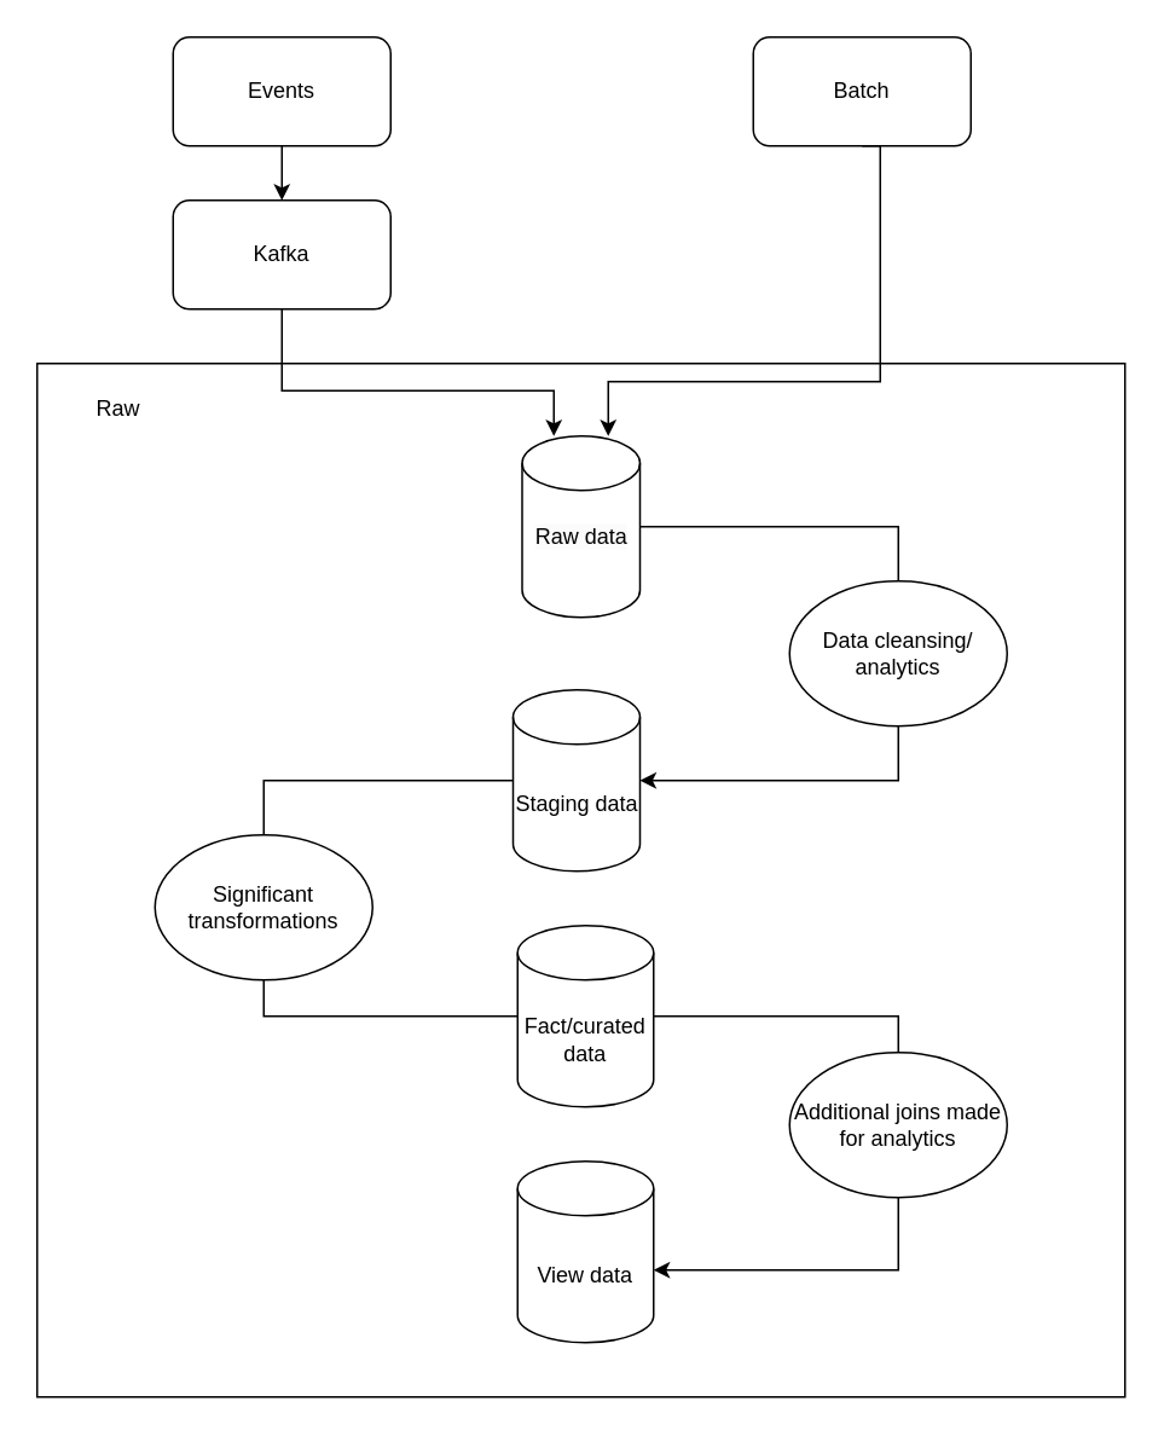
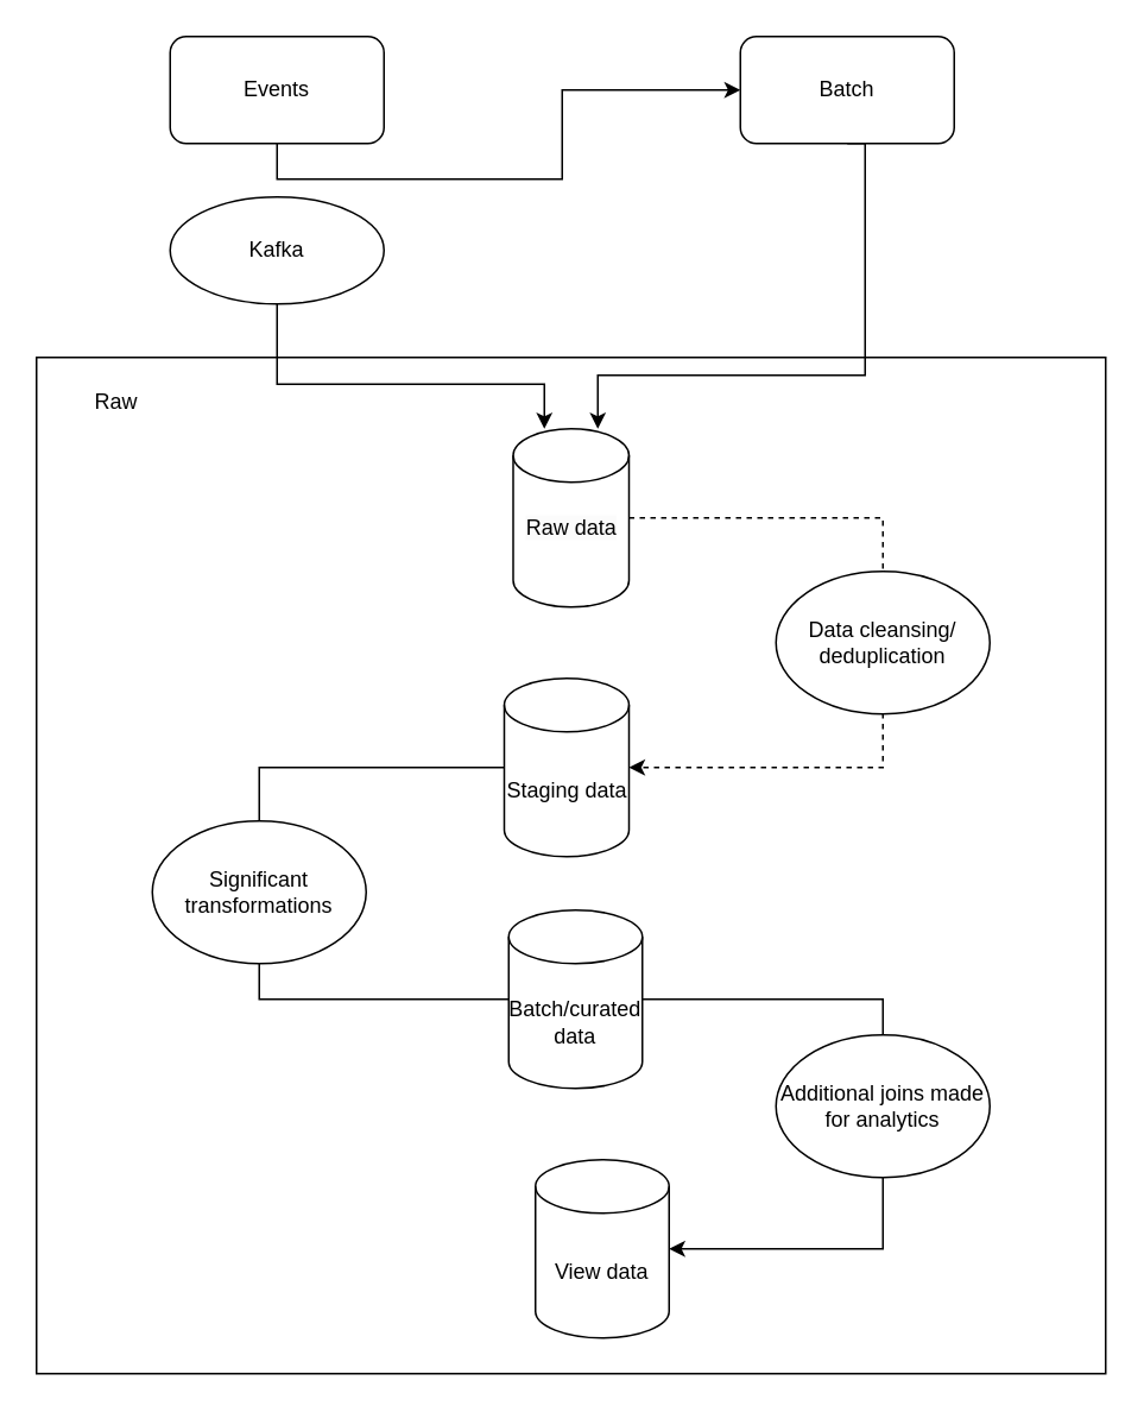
- <mxCell id="3" style="edgeStyle=orthogonalEdgeStyle;rounded=0;orthogonalLoop=1;jettySize=auto;html=1;exitX=0.5;exitY=1;exitDx=0;exitDy=0;" edge="1" parent="1" source="4" target="6"><mxGeometry relative="1" as="geometry" /></mxCell>
+ <mxCell id="3" style="edgeStyle=orthogonalEdgeStyle;rounded=0;orthogonalLoop=1;jettySize=auto;html=1;exitX=0.5;exitY=1;exitDx=0;exitDy=0;" edge="1" parent="1" source="4" target="7"><mxGeometry relative="1" as="geometry" /></mxCell>
- <mxCell id="6" value="Kafka" style="rounded=1;whiteSpace=wrap;html=1;" vertex="1" parent="1"><mxGeometry x="95" y="110" width="120" height="60" as="geometry" /></mxCell>
+ <mxCell id="6" value="Kafka" style="ellipse;whiteSpace=wrap;html=1;" vertex="1" parent="1"><mxGeometry x="95" y="110" width="120" height="60" as="geometry" /></mxCell>
- <mxCell id="14" style="edgeStyle=orthogonalEdgeStyle;rounded=0;orthogonalLoop=1;jettySize=auto;html=1;exitX=1;exitY=0.5;exitDx=0;exitDy=0;exitPerimeter=0;entryX=1;entryY=0.5;entryDx=0;entryDy=0;entryPerimeter=0;" edge="1" parent="1" source="9" target="11"><mxGeometry relative="1" as="geometry"><Array as="points"><mxPoint x="495" y="290" /><mxPoint x="495" y="430" /></Array></mxGeometry></mxCell>
+ <mxCell id="14" style="edgeStyle=orthogonalEdgeStyle;rounded=0;orthogonalLoop=1;jettySize=auto;html=1;exitX=1;exitY=0.5;exitDx=0;exitDy=0;exitPerimeter=0;entryX=1;entryY=0.5;entryDx=0;entryDy=0;entryPerimeter=0;dashed=1;" edge="1" parent="1" source="9" target="11"><mxGeometry relative="1" as="geometry"><Array as="points"><mxPoint x="495" y="290" /><mxPoint x="495" y="430" /></Array></mxGeometry></mxCell>
- <mxCell id="15" value="Data cleansing/&lt;br style=&quot;border-color: var(--border-color);&quot;&gt;analytics" style="ellipse;whiteSpace=wrap;html=1;" vertex="1" parent="1"><mxGeometry x="435" y="320" width="120" height="80" as="geometry" /></mxCell>
+ <mxCell id="15" value="Data cleansing/&lt;br style=&quot;border-color: var(--border-color);&quot;&gt;deduplication" style="ellipse;whiteSpace=wrap;html=1;" vertex="1" parent="1"><mxGeometry x="435" y="320" width="120" height="80" as="geometry" /></mxCell>
- <mxCell id="13" value="Fact/curated data" style="shape=cylinder3;whiteSpace=wrap;html=1;boundedLbl=1;backgroundOutline=1;size=15;" vertex="1" parent="1"><mxGeometry x="285" y="510" width="75" height="100" as="geometry" /></mxCell>
+ <mxCell id="13" value="Batch/curated data" style="shape=cylinder3;whiteSpace=wrap;html=1;boundedLbl=1;backgroundOutline=1;size=15;" vertex="1" parent="1"><mxGeometry x="285" y="510" width="75" height="100" as="geometry" /></mxCell>
- <mxCell id="18" value="View data" style="shape=cylinder3;whiteSpace=wrap;html=1;boundedLbl=1;backgroundOutline=1;size=15;" vertex="1" parent="1"><mxGeometry x="285" y="640" width="75" height="100" as="geometry" /></mxCell>
+ <mxCell id="18" value="View data" style="shape=cylinder3;whiteSpace=wrap;html=1;boundedLbl=1;backgroundOutline=1;size=15;" vertex="1" parent="1"><mxGeometry x="300" y="650" width="75" height="100" as="geometry" /></mxCell>
